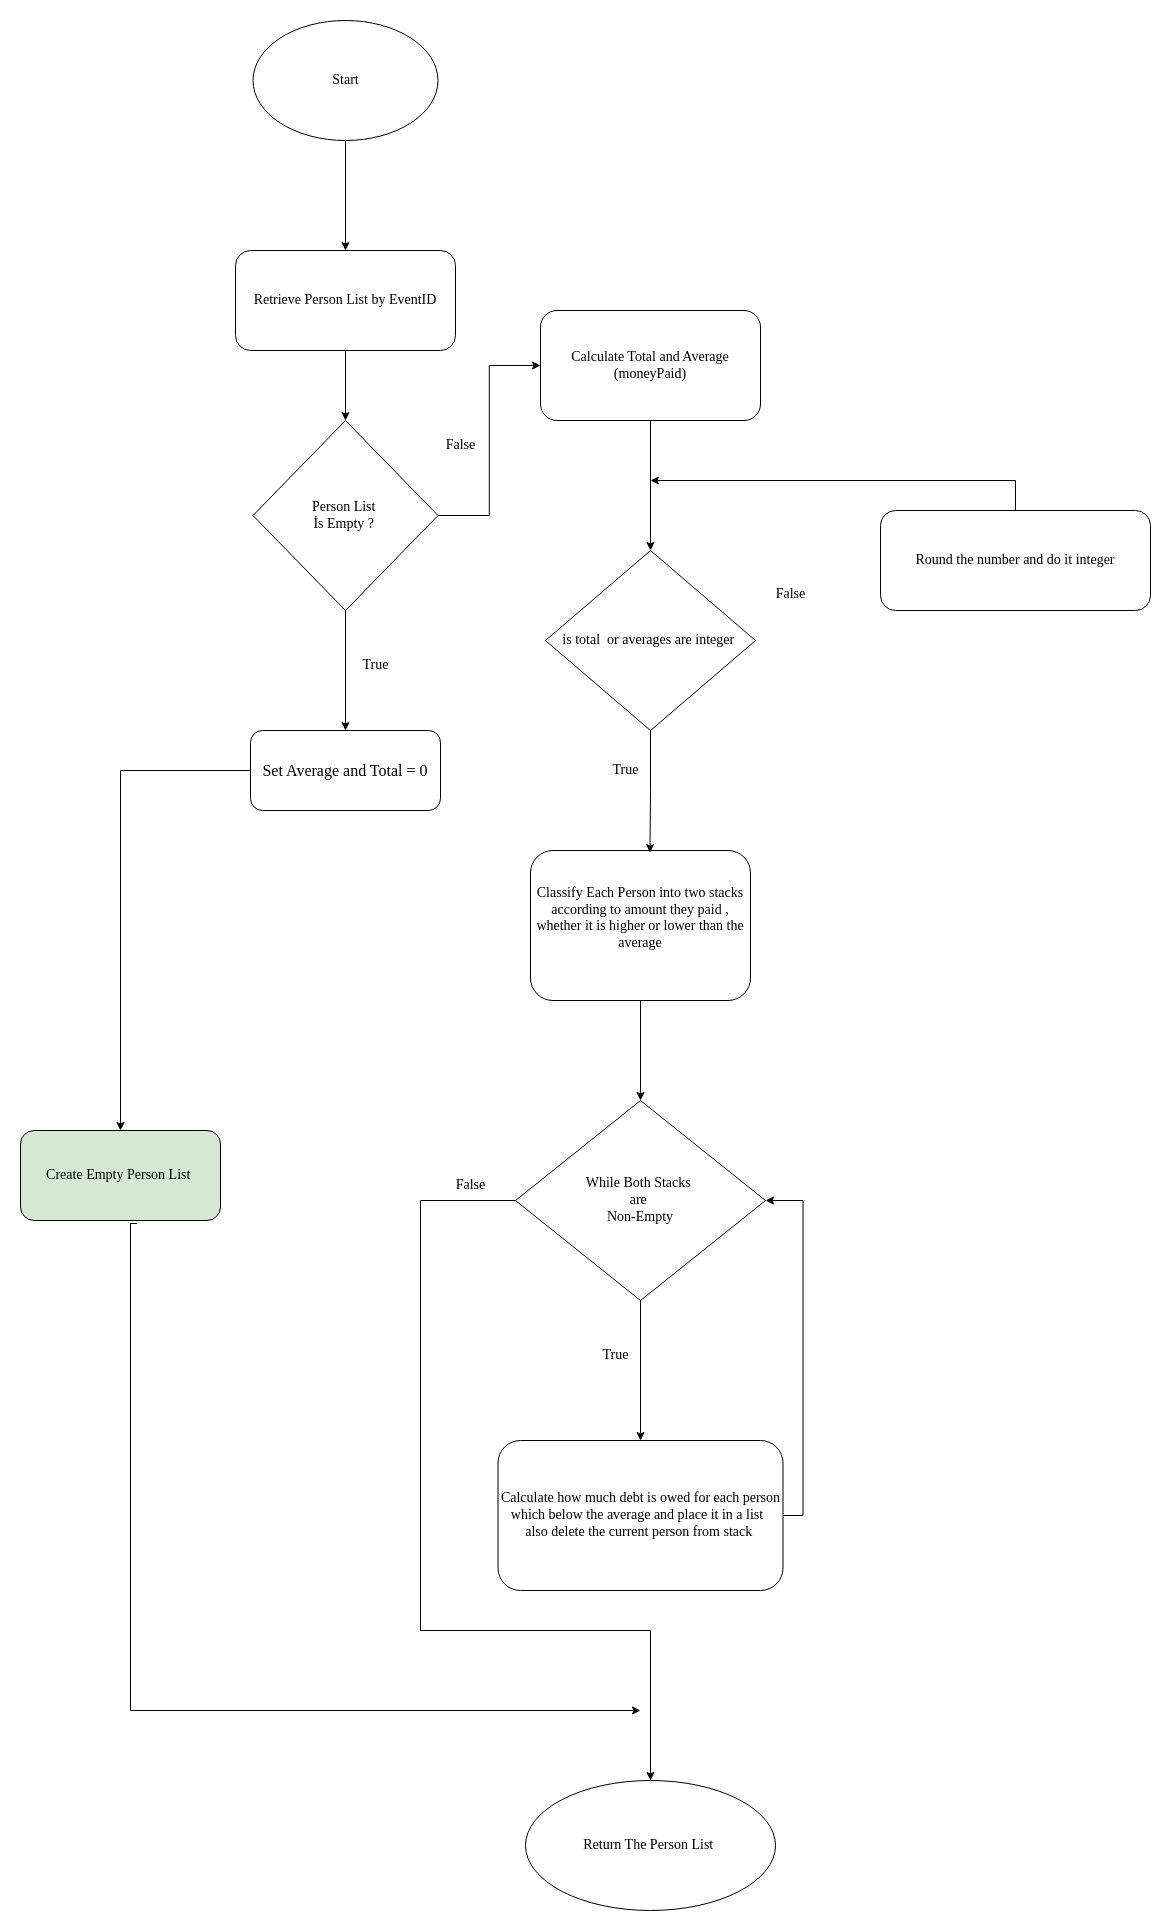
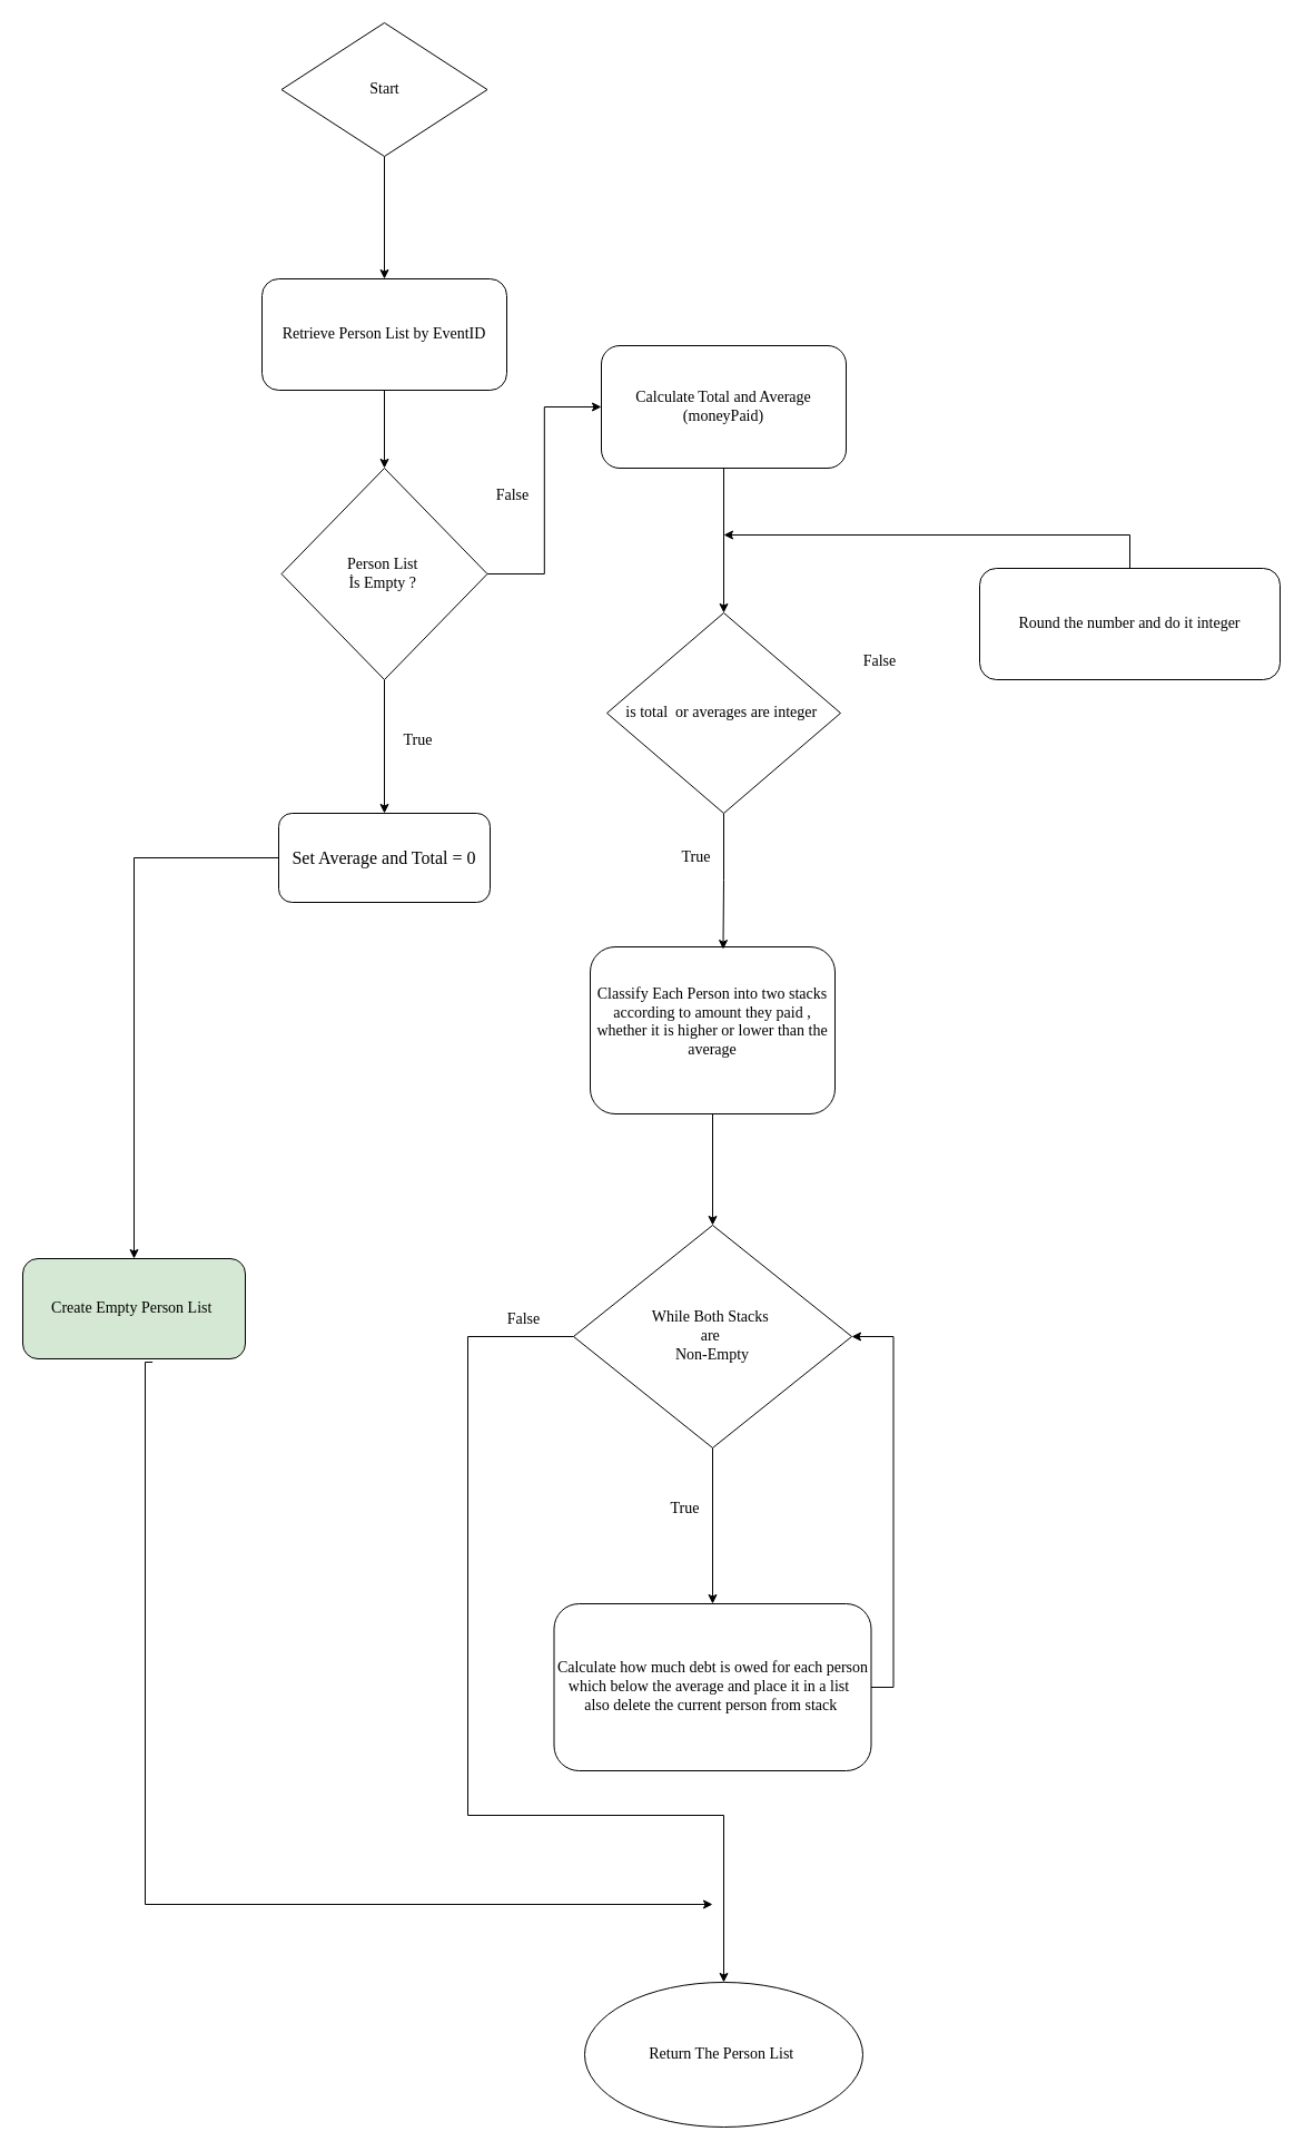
- <mxCell id="20" value="&lt;font style=&quot;font-size: 14px;&quot; face=&quot;Verdana&quot;&gt;Start&lt;/font&gt;" style="ellipse;whiteSpace=wrap;html=1;" vertex="1" parent="1"><mxGeometry x="252.5" y="20" width="185" height="120" as="geometry" /></mxCell>
+ <mxCell id="20" value="&lt;font style=&quot;font-size: 14px;&quot; face=&quot;Verdana&quot;&gt;Start&lt;/font&gt;" style="rhombus;whiteSpace=wrap;html=1;" vertex="1" parent="1"><mxGeometry x="252.5" y="20" width="185" height="120" as="geometry" /></mxCell>
